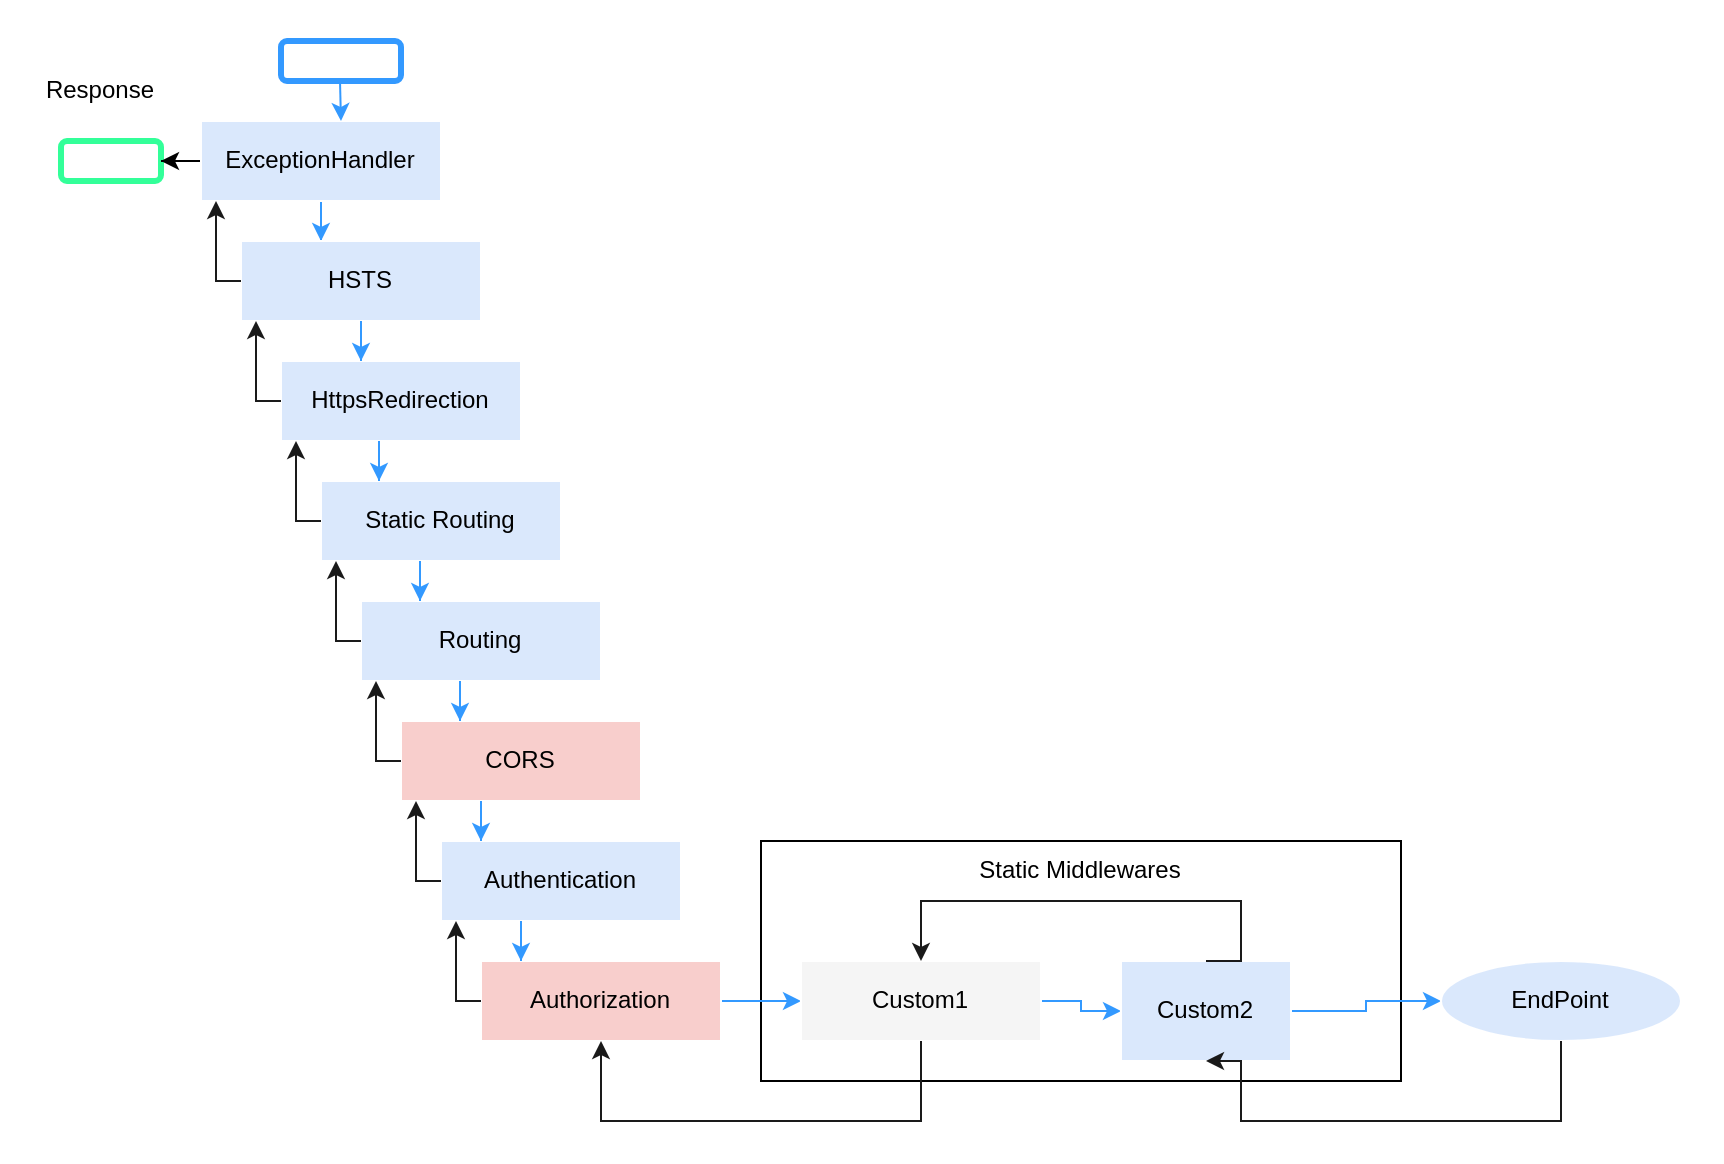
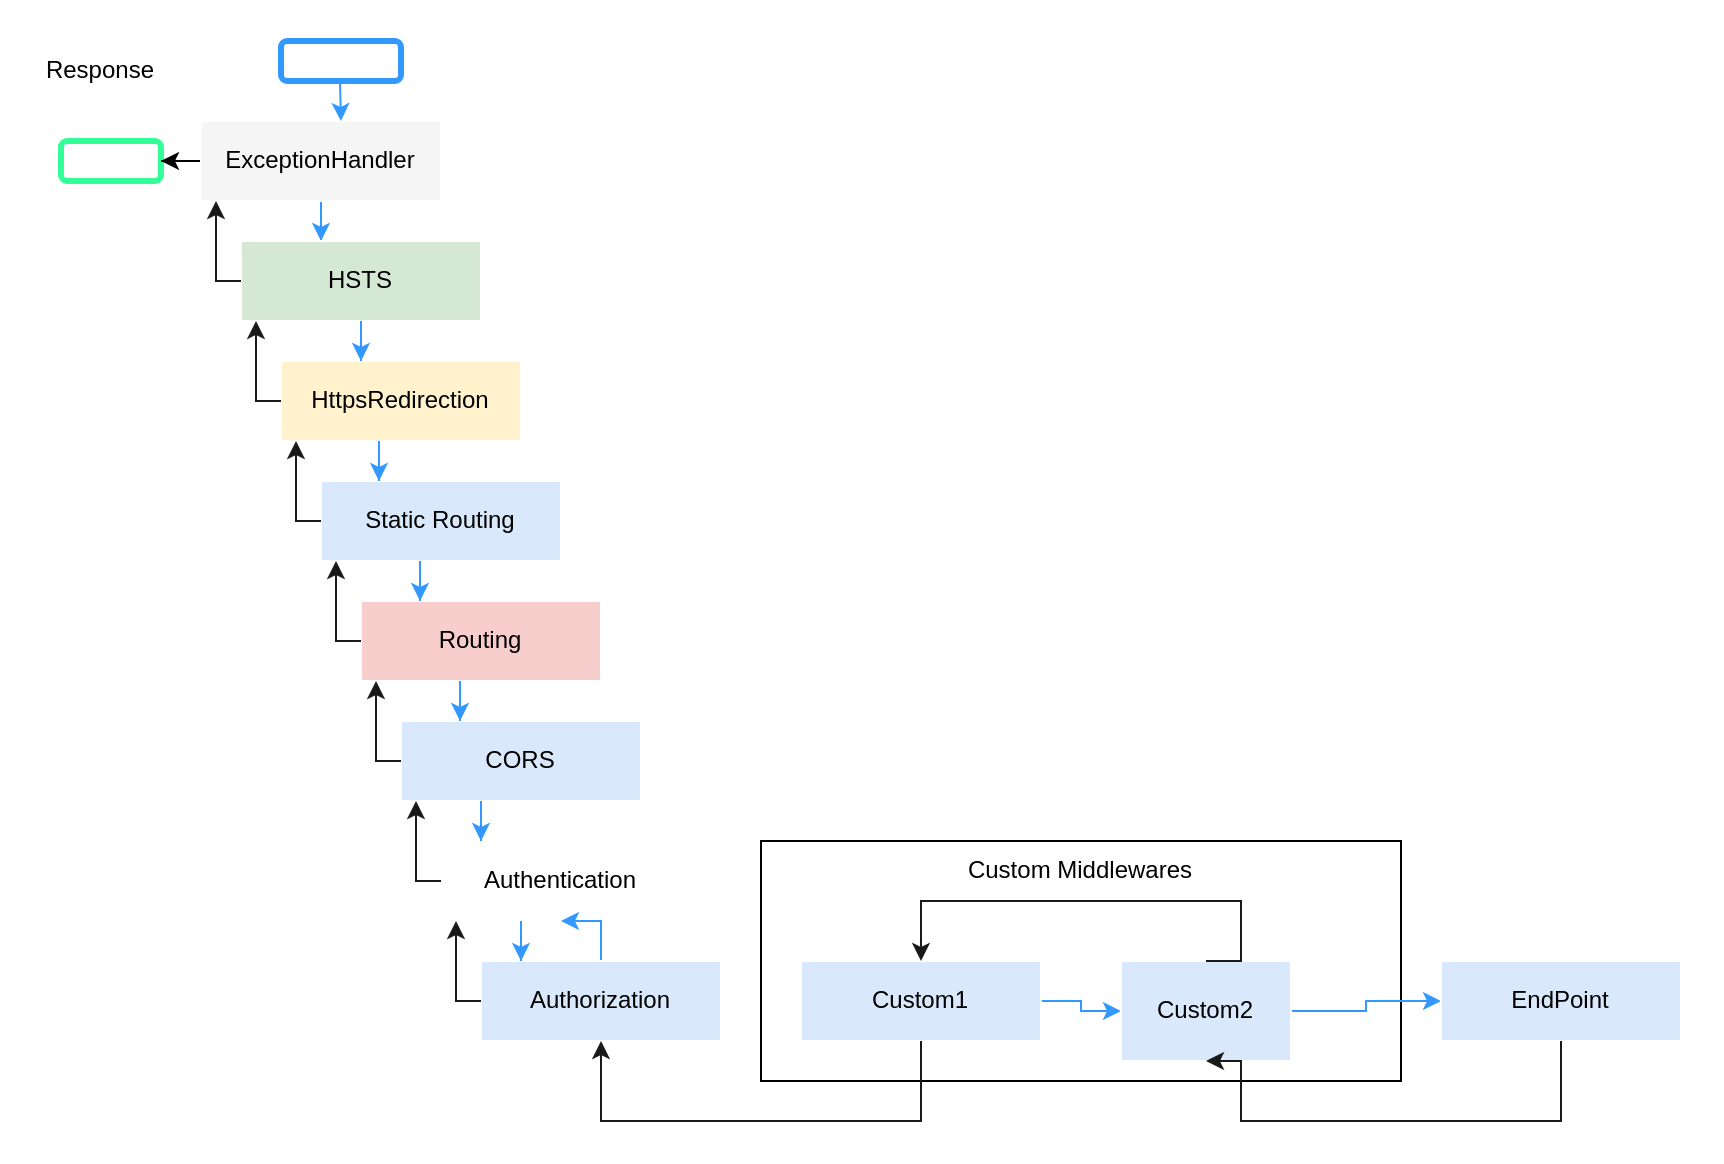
- <mxCell id="3" value="Response" style="text;html=1;align=center;verticalAlign=middle;whiteSpace=wrap;rounded=0;" vertex="1" parent="1"><mxGeometry y="30" width="60" height="30" as="geometry" x="20" /></mxCell>
+ <mxCell id="3" value="Response" style="text;html=1;align=center;verticalAlign=middle;whiteSpace=wrap;rounded=0;" vertex="1" parent="1"><mxGeometry x="20" y="20" width="60" height="30" as="geometry" /></mxCell>
- <mxCell id="8" value="ExceptionHandler" style="rounded=0;whiteSpace=wrap;html=1;strokeColor=#ffffff;fillColor=#dae8fc;" vertex="1" parent="1"><mxGeometry x="100" y="60" width="120" height="40" as="geometry" /></mxCell>
+ <mxCell id="8" value="ExceptionHandler" style="rounded=0;whiteSpace=wrap;html=1;strokeColor=#ffffff;fillColor=#f5f5f5;" vertex="1" parent="1"><mxGeometry x="100" y="60" width="120" height="40" as="geometry" /></mxCell>
- <mxCell id="10" value="HSTS" style="rounded=0;whiteSpace=wrap;html=1;strokeColor=#ffffff;fillColor=#dae8fc;" vertex="1" parent="1"><mxGeometry x="120" y="120" width="120" height="40" as="geometry" /></mxCell>
+ <mxCell id="10" value="HSTS" style="rounded=0;whiteSpace=wrap;html=1;strokeColor=#ffffff;fillColor=#d5e8d4;" vertex="1" parent="1"><mxGeometry x="120" y="120" width="120" height="40" as="geometry" /></mxCell>
- <mxCell id="11" value="HttpsRedirection" style="rounded=0;whiteSpace=wrap;html=1;strokeColor=#ffffff;fillColor=#dae8fc;" vertex="1" parent="1"><mxGeometry x="140" y="180" width="120" height="40" as="geometry" /></mxCell>
+ <mxCell id="11" value="HttpsRedirection" style="rounded=0;whiteSpace=wrap;html=1;strokeColor=#ffffff;fillColor=#fff2cc;" vertex="1" parent="1"><mxGeometry x="140" y="180" width="120" height="40" as="geometry" /></mxCell>
- <mxCell id="14" value="Routing" style="rounded=0;whiteSpace=wrap;html=1;strokeColor=#ffffff;fillColor=#dae8fc;" vertex="1" parent="1"><mxGeometry x="180" y="300" width="120" height="40" as="geometry" /></mxCell>
+ <mxCell id="14" value="Routing" style="rounded=0;whiteSpace=wrap;html=1;strokeColor=#ffffff;fillColor=#f8cecc;" vertex="1" parent="1"><mxGeometry x="180" y="300" width="120" height="40" as="geometry" /></mxCell>
- <mxCell id="17" value="CORS" style="rounded=0;whiteSpace=wrap;html=1;strokeColor=#ffffff;fillColor=#f8cecc;" vertex="1" parent="1"><mxGeometry x="200" y="360" width="120" height="40" as="geometry" /></mxCell>
+ <mxCell id="17" value="CORS" style="rounded=0;whiteSpace=wrap;html=1;strokeColor=#ffffff;fillColor=#dae8fc;" vertex="1" parent="1"><mxGeometry x="200" y="360" width="120" height="40" as="geometry" /></mxCell>
- <mxCell id="39" value="Static Middlewares" style="text;html=1;align=center;verticalAlign=middle;whiteSpace=wrap;rounded=0;" vertex="1" parent="1"><mxGeometry x="480" y="420" width="120" height="30" as="geometry" /></mxCell>
+ <mxCell id="39" value="Custom Middlewares" style="text;html=1;align=center;verticalAlign=middle;whiteSpace=wrap;rounded=0;" vertex="1" parent="1"><mxGeometry x="480" y="420" width="120" height="30" as="geometry" /></mxCell>
- <mxCell id="19" value="Authentication" style="rounded=0;whiteSpace=wrap;html=1;strokeColor=#ffffff;fillColor=#dae8fc;" vertex="1" parent="1"><mxGeometry x="220" y="420" width="120" height="40" as="geometry" /></mxCell>
+ <mxCell id="19" value="Authentication" style="rounded=0;whiteSpace=wrap;html=1;strokeColor=#ffffff;fillColor=#ffffff;" vertex="1" parent="1"><mxGeometry x="220" y="420" width="120" height="40" as="geometry" /></mxCell>
- <mxCell id="21" value="Authorization" style="rounded=0;whiteSpace=wrap;html=1;strokeColor=#ffffff;fillColor=#f8cecc;" vertex="1" parent="1"><mxGeometry x="240" y="480" width="120" height="40" as="geometry" /></mxCell>
+ <mxCell id="21" value="Authorization" style="rounded=0;whiteSpace=wrap;html=1;strokeColor=#ffffff;fillColor=#dae8fc;" vertex="1" parent="1"><mxGeometry x="240" y="480" width="120" height="40" as="geometry" /></mxCell>
- <mxCell id="20" value="" style="edgeStyle=orthogonalEdgeStyle;rounded=0;orthogonalLoop=1;jettySize=auto;html=1;strokeColor=#3399FF;" edge="1" parent="1" source="21" target="25"><mxGeometry relative="1" as="geometry" /></mxCell>
+ <mxCell id="20" value="" style="edgeStyle=orthogonalEdgeStyle;rounded=0;orthogonalLoop=1;jettySize=auto;html=1;strokeColor=#3399FF;" edge="1" parent="1" source="21" target="19"><mxGeometry relative="1" as="geometry" /></mxCell>
- <mxCell id="25" value="Custom1" style="rounded=0;whiteSpace=wrap;html=1;strokeColor=#ffffff;fillColor=#f5f5f5;" vertex="1" parent="1"><mxGeometry x="400" y="480" width="120" height="40" as="geometry" /></mxCell>
+ <mxCell id="25" value="Custom1" style="rounded=0;whiteSpace=wrap;html=1;strokeColor=#ffffff;fillColor=#dae8fc;" vertex="1" parent="1"><mxGeometry x="400" y="480" width="120" height="40" as="geometry" /></mxCell>
- <mxCell id="28" value="EndPoint" style="ellipse;whiteSpace=wrap;html=1;strokeColor=#ffffff;fillColor=#dae8fc;" vertex="1" parent="1"><mxGeometry x="720" y="480" width="120" height="40" as="geometry" /></mxCell>
+ <mxCell id="28" value="EndPoint" style="rounded=0;whiteSpace=wrap;html=1;strokeColor=#ffffff;fillColor=#dae8fc;" vertex="1" parent="1"><mxGeometry x="720" y="480" width="120" height="40" as="geometry" /></mxCell>
